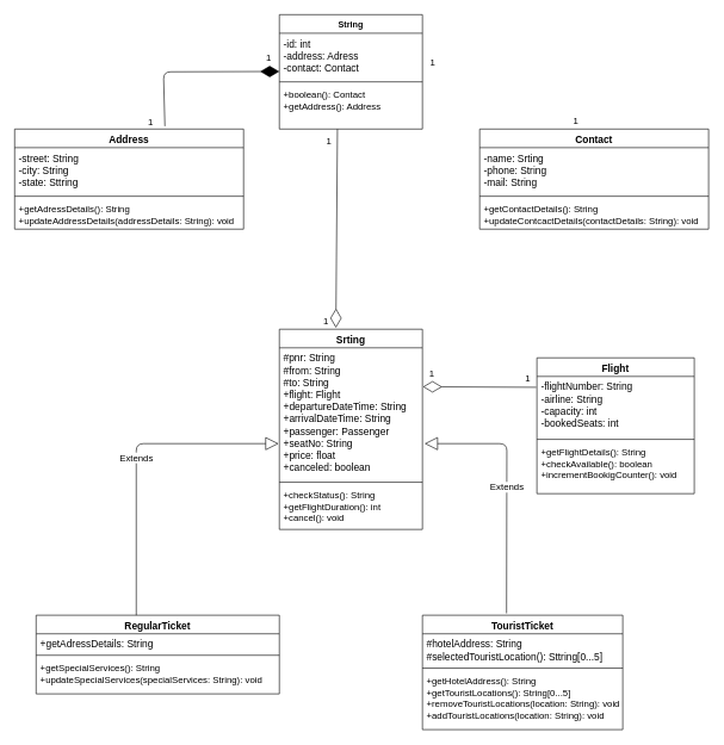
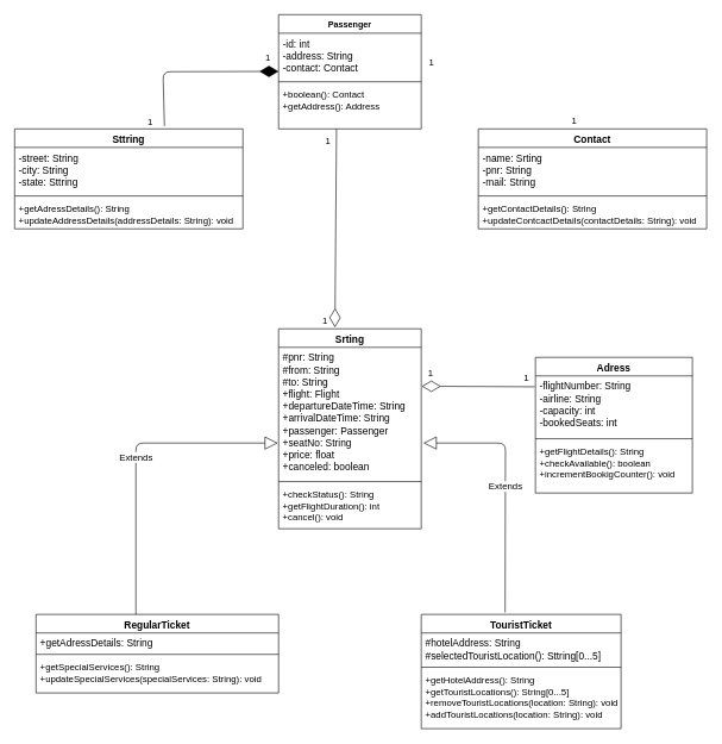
- <mxCell id="2" value="String" style="swimlane;fontStyle=1;align=center;verticalAlign=top;childLayout=stackLayout;horizontal=1;startSize=26;horizontalStack=0;resizeParent=1;resizeParentMax=0;resizeLast=0;collapsible=1;marginBottom=0;" parent="1" vertex="1"><mxGeometry x="390" y="20" width="200" height="160" as="geometry" /></mxCell>
+ <mxCell id="2" value="Passenger" style="swimlane;fontStyle=1;align=center;verticalAlign=top;childLayout=stackLayout;horizontal=1;startSize=26;horizontalStack=0;resizeParent=1;resizeParentMax=0;resizeLast=0;collapsible=1;marginBottom=0;" parent="1" vertex="1"><mxGeometry x="390" y="20" width="200" height="160" as="geometry" /></mxCell>
- <mxCell id="3" value="-id: int&#10;-address: Adress&#10;-contact: Contact" style="text;strokeColor=none;fillColor=none;align=left;verticalAlign=top;spacingLeft=4;spacingRight=4;overflow=hidden;rotatable=0;points=[[0,0.5],[1,0.5]];portConstraint=eastwest;fontSize=14;" parent="2" vertex="1"><mxGeometry y="26" width="200" height="64" as="geometry" /></mxCell>
+ <mxCell id="3" value="-id: int&#10;-address: String&#10;-contact: Contact" style="text;strokeColor=none;fillColor=none;align=left;verticalAlign=top;spacingLeft=4;spacingRight=4;overflow=hidden;rotatable=0;points=[[0,0.5],[1,0.5]];portConstraint=eastwest;fontSize=14;" parent="2" vertex="1"><mxGeometry y="26" width="200" height="64" as="geometry" /></mxCell>
- <mxCell id="10" value="Address" style="swimlane;fontStyle=1;align=center;verticalAlign=top;childLayout=stackLayout;horizontal=1;startSize=26;horizontalStack=0;resizeParent=1;resizeParentMax=0;resizeLast=0;collapsible=1;marginBottom=0;fontSize=14;" parent="1" vertex="1"><mxGeometry x="20" y="180" width="320" height="140" as="geometry" /></mxCell>
+ <mxCell id="10" value="Sttring" style="swimlane;fontStyle=1;align=center;verticalAlign=top;childLayout=stackLayout;horizontal=1;startSize=26;horizontalStack=0;resizeParent=1;resizeParentMax=0;resizeLast=0;collapsible=1;marginBottom=0;fontSize=14;" parent="1" vertex="1"><mxGeometry x="20" y="180" width="320" height="140" as="geometry" /></mxCell>
- <mxCell id="7" value="-name: Srting&#10;-phone: String&#10;-mail: String" style="text;strokeColor=none;fillColor=none;align=left;verticalAlign=top;spacingLeft=4;spacingRight=4;overflow=hidden;rotatable=0;points=[[0,0.5],[1,0.5]];portConstraint=eastwest;fontSize=14;" parent="6" vertex="1"><mxGeometry y="26" width="320" height="64" as="geometry" /></mxCell>
+ <mxCell id="7" value="-name: Srting&#10;-pnr: String&#10;-mail: String" style="text;strokeColor=none;fillColor=none;align=left;verticalAlign=top;spacingLeft=4;spacingRight=4;overflow=hidden;rotatable=0;points=[[0,0.5],[1,0.5]];portConstraint=eastwest;fontSize=14;" parent="6" vertex="1"><mxGeometry y="26" width="320" height="64" as="geometry" /></mxCell>
- <mxCell id="18" value="Flight" style="swimlane;fontStyle=1;align=center;verticalAlign=top;childLayout=stackLayout;horizontal=1;startSize=26;horizontalStack=0;resizeParent=1;resizeParentMax=0;resizeLast=0;collapsible=1;marginBottom=0;fontSize=14;" parent="1" vertex="1"><mxGeometry x="750" y="500" width="220" height="190" as="geometry" /></mxCell>
+ <mxCell id="18" value="Adress" style="swimlane;fontStyle=1;align=center;verticalAlign=top;childLayout=stackLayout;horizontal=1;startSize=26;horizontalStack=0;resizeParent=1;resizeParentMax=0;resizeLast=0;collapsible=1;marginBottom=0;fontSize=14;" parent="1" vertex="1"><mxGeometry x="750" y="500" width="220" height="190" as="geometry" /></mxCell>
